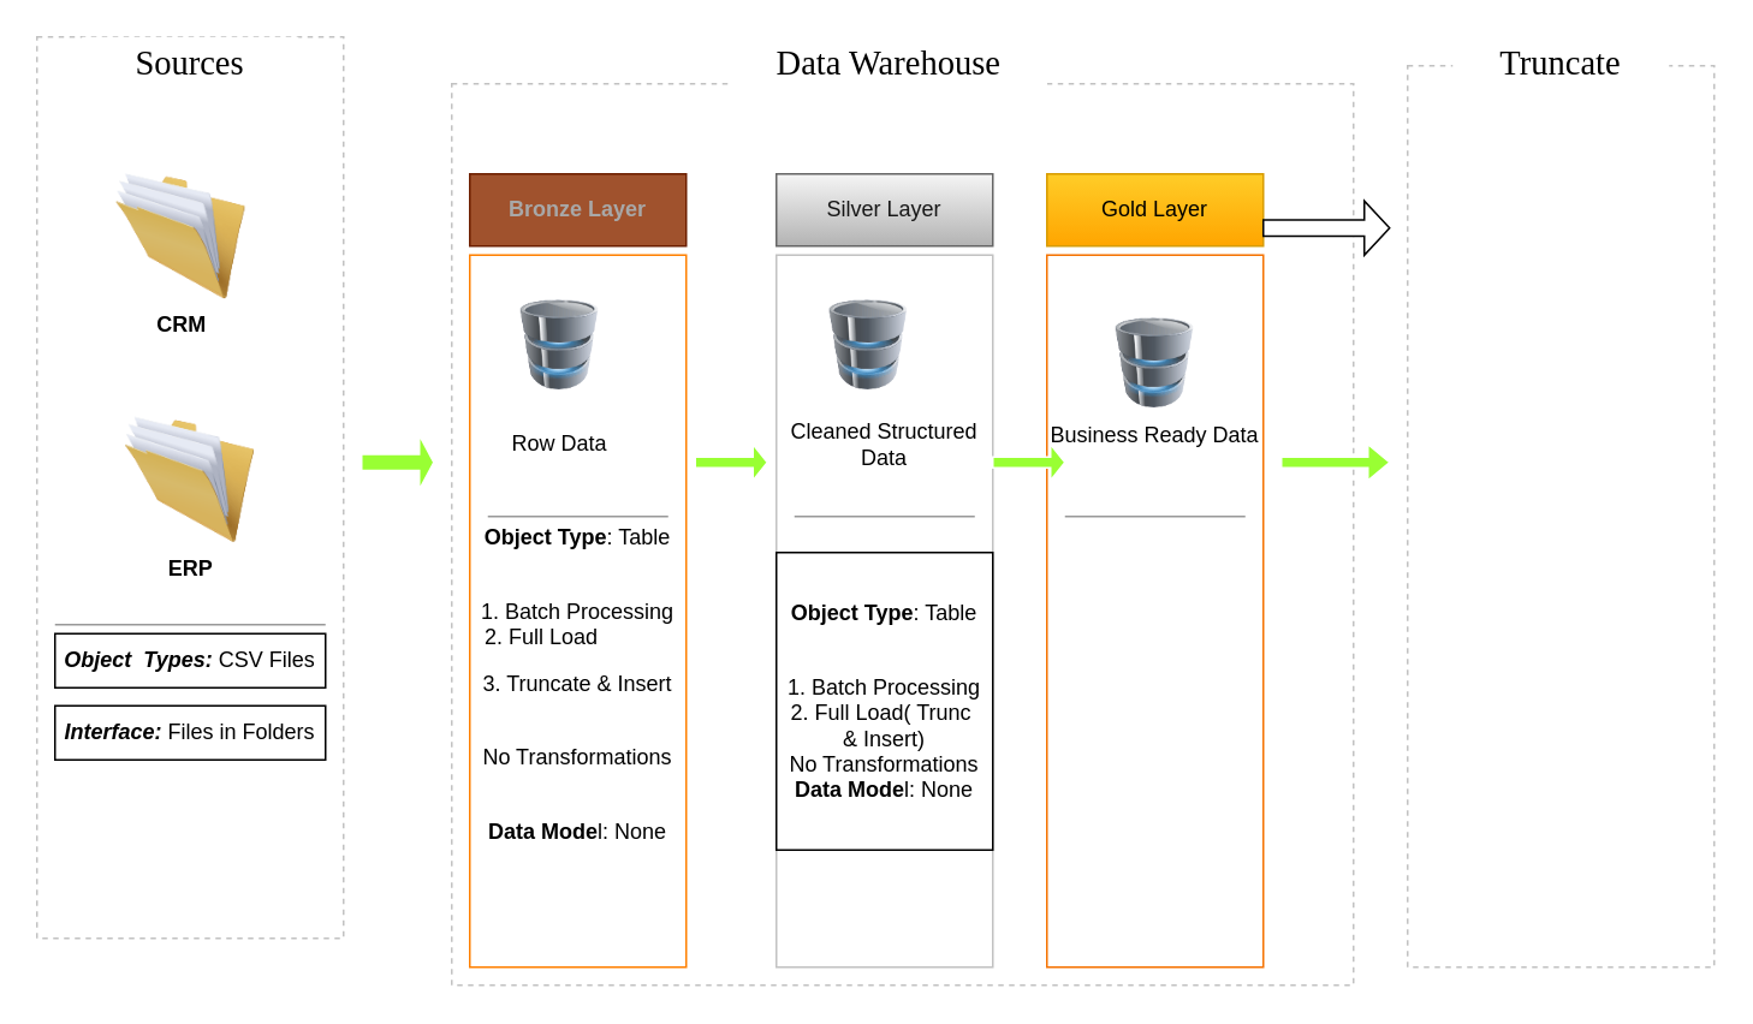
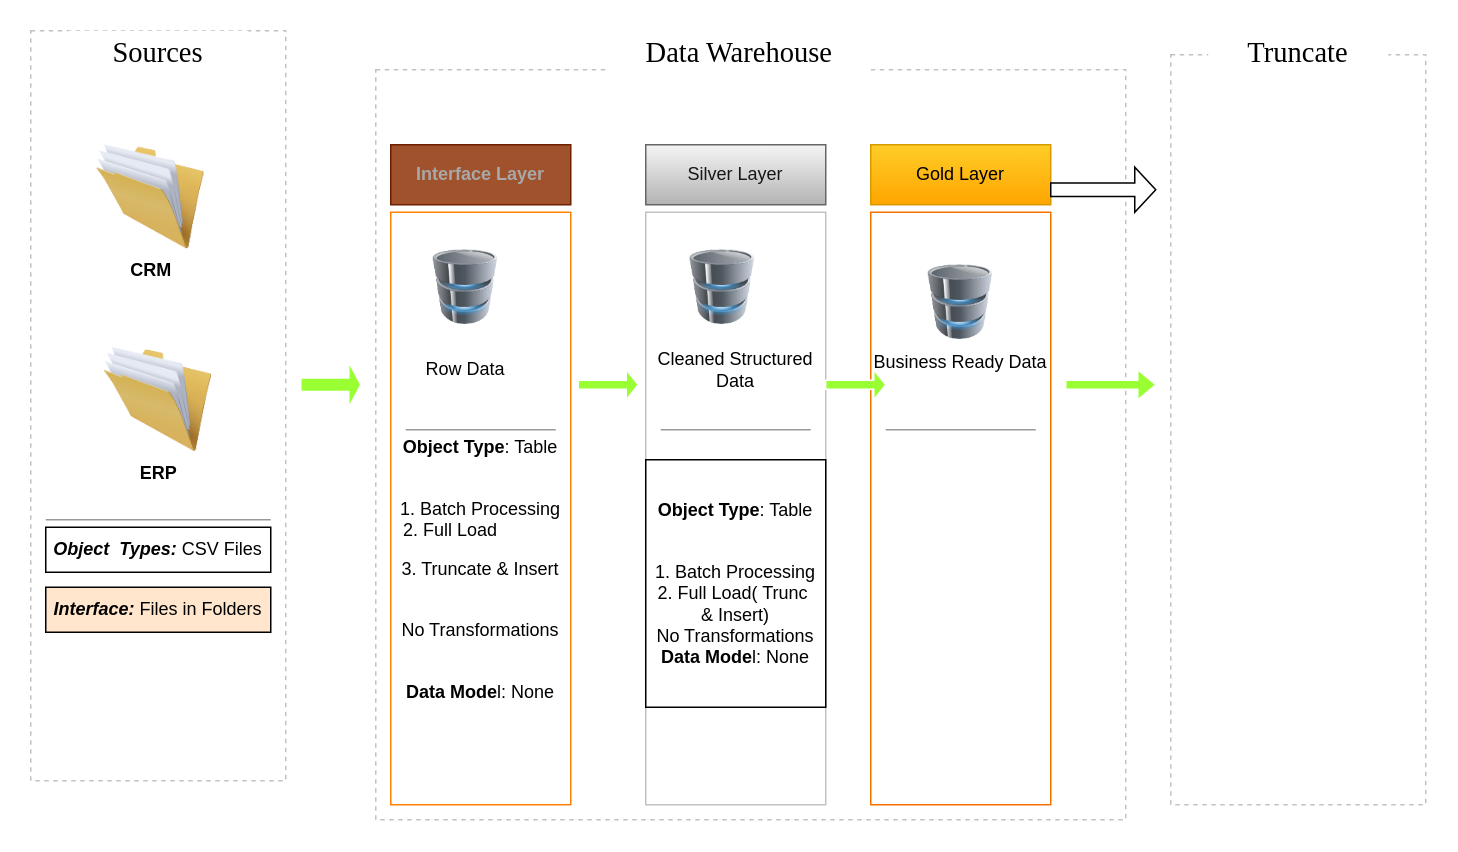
- <mxCell id="8" value="&lt;font style=&quot;color: rgb(168, 168, 168);&quot;&gt;&lt;b style=&quot;&quot;&gt;Bronze Layer&lt;/b&gt;&lt;/font&gt;" style="rounded=0;whiteSpace=wrap;html=1;fillColor=#a0522d;strokeColor=#6D1F00;fontColor=#ffffff;" vertex="1" parent="1"><mxGeometry x="260" y="96" width="120" height="40" as="geometry" /></mxCell>
+ <mxCell id="8" value="&lt;font style=&quot;color: rgb(168, 168, 168);&quot;&gt;&lt;b style=&quot;&quot;&gt;Interface Layer&lt;/b&gt;&lt;/font&gt;" style="rounded=0;whiteSpace=wrap;html=1;fillColor=#a0522d;strokeColor=#6D1F00;fontColor=#ffffff;" vertex="1" parent="1"><mxGeometry x="260" y="96" width="120" height="40" as="geometry" /></mxCell>
- <mxCell id="19" value="&lt;b&gt;&lt;i&gt;Interface:&amp;nbsp;&lt;/i&gt;&lt;/b&gt;Files in Folders" style="rounded=0;whiteSpace=wrap;html=1;" vertex="1" parent="1"><mxGeometry x="30" y="391" width="150" height="30" as="geometry" /></mxCell>
+ <mxCell id="19" value="&lt;b&gt;&lt;i&gt;Interface:&amp;nbsp;&lt;/i&gt;&lt;/b&gt;Files in Folders" style="rounded=0;whiteSpace=wrap;html=1;fillColor=#ffe6cc;" vertex="1" parent="1"><mxGeometry x="30" y="391" width="150" height="30" as="geometry" /></mxCell>
